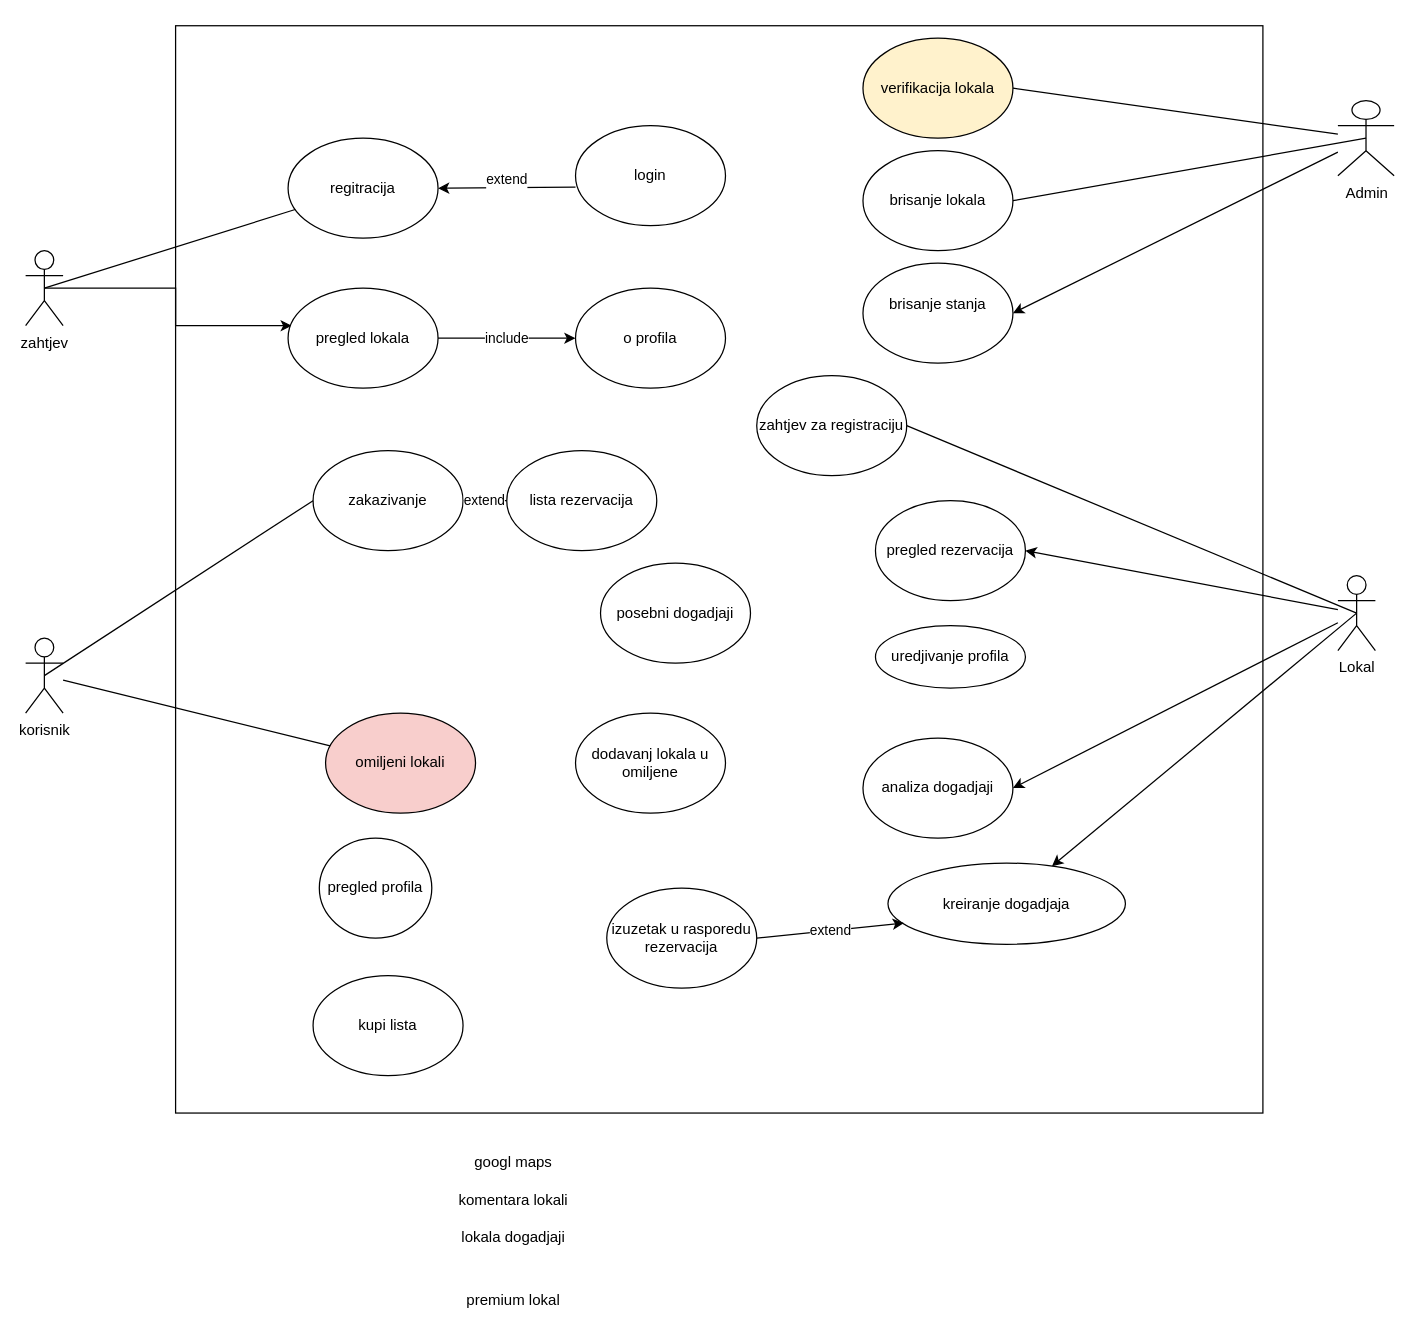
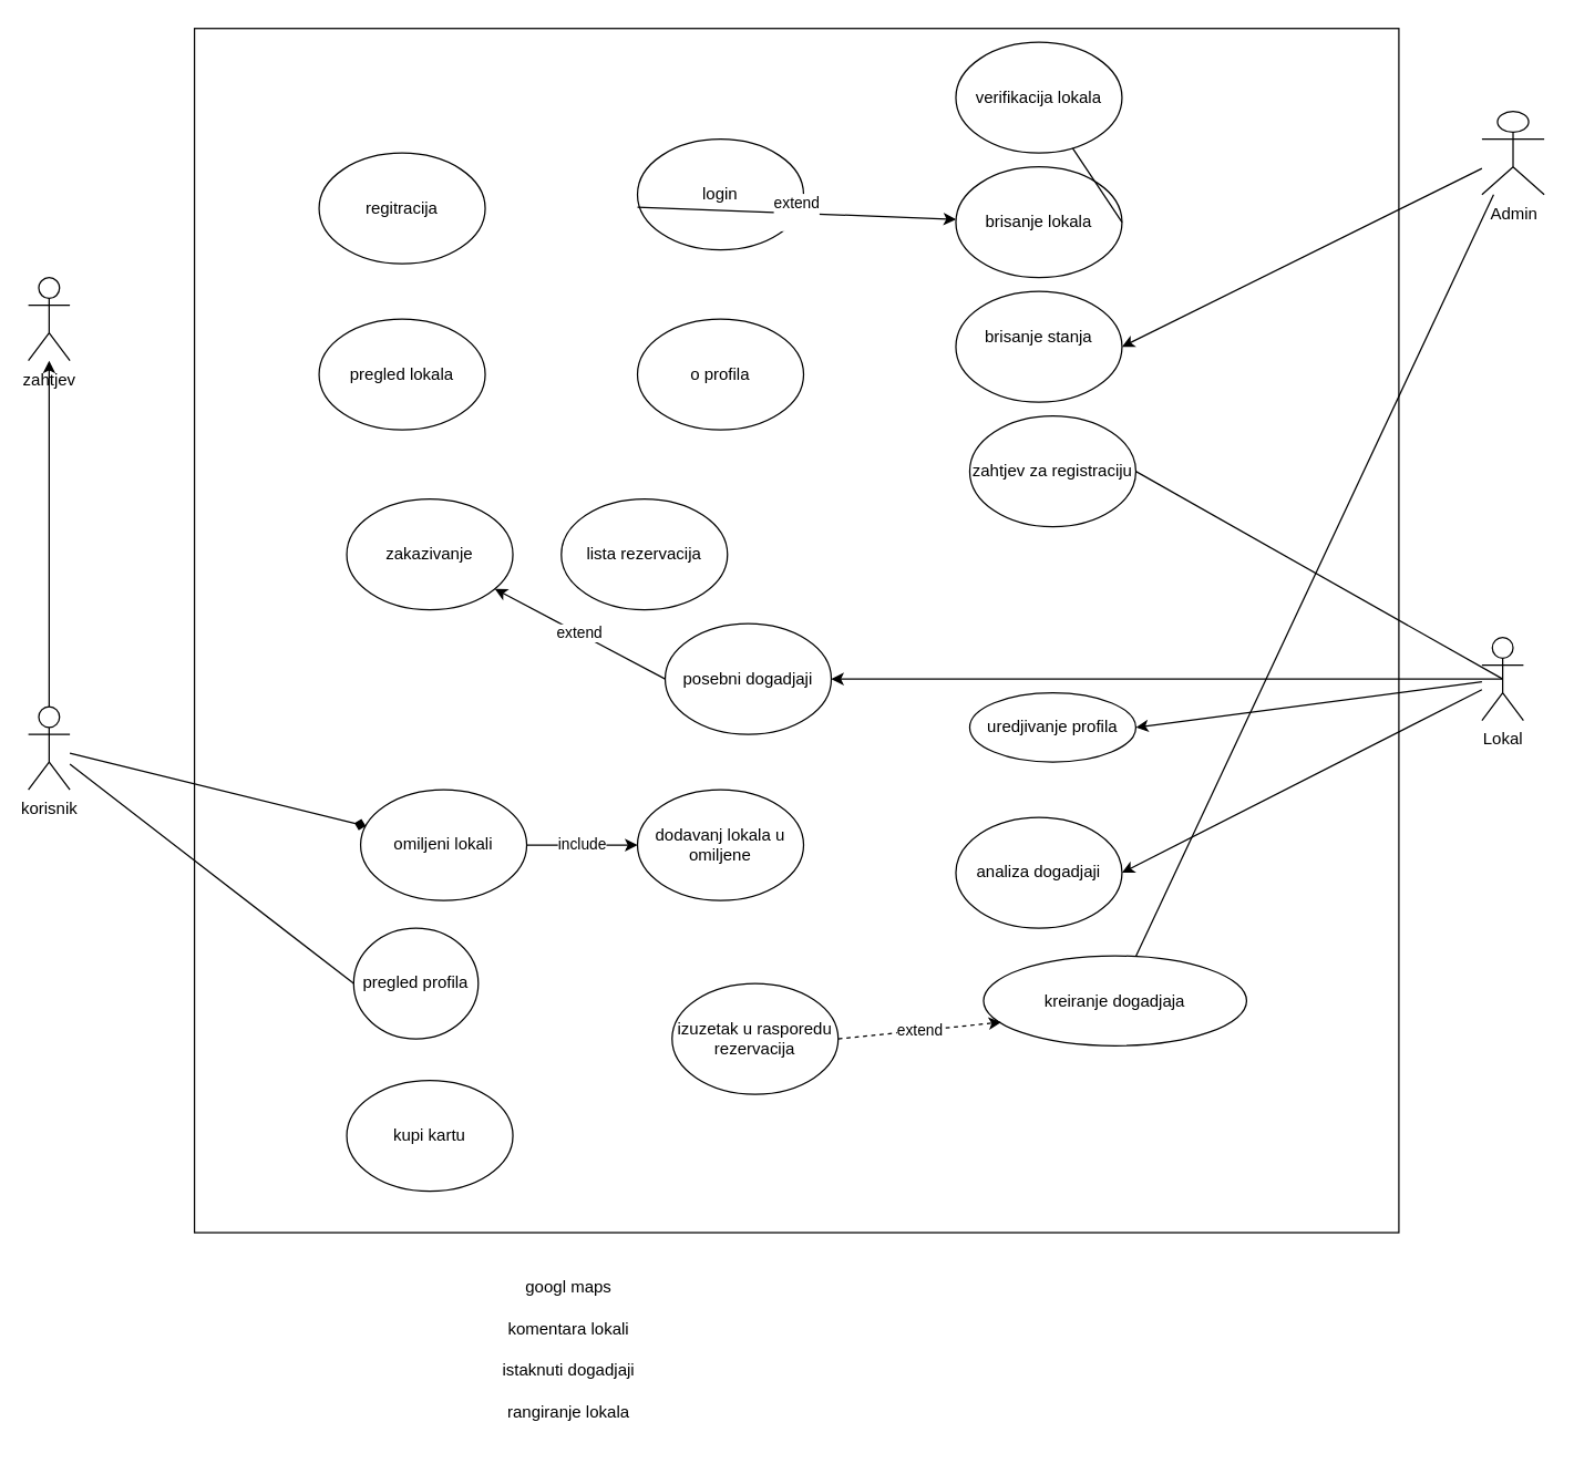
- <mxCell id="27" value="verifikacija lokala" style="ellipse;whiteSpace=wrap;html=1;fillColor=#fff2cc;" vertex="1" parent="1"><mxGeometry x="690" y="30" width="120" height="80" as="geometry" /></mxCell>
+ <mxCell id="27" value="verifikacija lokala" style="ellipse;whiteSpace=wrap;html=1;" vertex="1" parent="1"><mxGeometry x="690" y="30" width="120" height="80" as="geometry" /></mxCell>
- <mxCell id="28" value="" style="endArrow=none;html=1;entryX=1;entryY=0.5;entryDx=0;entryDy=0;" edge="1" parent="1" source="3" target="27"><mxGeometry width="50" height="50" relative="1" as="geometry"><mxPoint x="460" y="320" as="sourcePoint" /><mxPoint x="510" y="270" as="targetPoint" /></mxGeometry></mxCell>
+ <mxCell id="28" value="" style="endArrow=none;html=1;" edge="1" parent="1" source="3" target="42"><mxGeometry width="50" height="50" relative="1" as="geometry"><mxPoint x="460" y="320" as="sourcePoint" /><mxPoint x="510" y="270" as="targetPoint" /></mxGeometry></mxCell>
- <mxCell id="30" value="" style="endArrow=none;html=1;exitX=1;exitY=0.5;exitDx=0;exitDy=0;entryX=0.5;entryY=0.5;entryDx=0;entryDy=0;entryPerimeter=0;" edge="1" parent="1" source="29" target="3"><mxGeometry width="50" height="50" relative="1" as="geometry"><mxPoint x="1030" y="270" as="sourcePoint" /><mxPoint x="1080" y="220" as="targetPoint" /></mxGeometry></mxCell>
+ <mxCell id="30" value="" style="endArrow=none;html=1;exitX=1;exitY=0.5;exitDx=0;exitDy=0;" edge="1" parent="1" source="29" target="27"><mxGeometry width="50" height="50" relative="1" as="geometry"><mxPoint x="1030" y="270" as="sourcePoint" /><mxPoint x="1080" y="220" as="targetPoint" /></mxGeometry></mxCell>
- <mxCell id="21" value="&lt;div&gt;extend&lt;/div&gt;&lt;div&gt;&lt;br&gt;&lt;/div&gt;" style="endArrow=classic;html=1;exitX=0;exitY=0.613;exitDx=0;exitDy=0;exitPerimeter=0;" edge="1" parent="1" source="20" target="8"><mxGeometry width="50" height="50" relative="1" as="geometry"><mxPoint x="460" y="410" as="sourcePoint" /><mxPoint x="510" y="360" as="targetPoint" /></mxGeometry></mxCell>
+ <mxCell id="21" value="&lt;div&gt;extend&lt;/div&gt;&lt;div&gt;&lt;br&gt;&lt;/div&gt;" style="endArrow=classic;html=1;exitX=0;exitY=0.613;exitDx=0;exitDy=0;exitPerimeter=0;" edge="1" parent="1" source="20" target="29"><mxGeometry width="50" height="50" relative="1" as="geometry"><mxPoint x="460" y="410" as="sourcePoint" /><mxPoint x="510" y="360" as="targetPoint" /></mxGeometry></mxCell>
- <mxCell id="10" value="" style="endArrow=none;html=1;exitX=0.5;exitY=0.5;exitDx=0;exitDy=0;exitPerimeter=0;" edge="1" parent="1" source="6" target="8"><mxGeometry width="50" height="50" relative="1" as="geometry"><mxPoint x="460" y="440" as="sourcePoint" /><mxPoint x="510" y="390" as="targetPoint" /></mxGeometry></mxCell>
- <mxCell id="5" style="edgeStyle=orthogonalEdgeStyle;rounded=0;orthogonalLoop=1;jettySize=auto;html=1;exitX=0.5;exitY=0.5;exitDx=0;exitDy=0;exitPerimeter=0;entryX=0.025;entryY=0.375;entryDx=0;entryDy=0;entryPerimeter=0;" edge="1" parent="1" source="6" target="9"><mxGeometry relative="1" as="geometry" /></mxCell>
- <mxCell id="22" value="include" style="endArrow=classic;html=1;entryX=0;entryY=0.5;entryDx=0;entryDy=0;" edge="1" parent="1" source="9" target="23"><mxGeometry width="50" height="50" relative="1" as="geometry"><mxPoint x="380" y="310" as="sourcePoint" /><mxPoint x="430" y="260" as="targetPoint" /></mxGeometry></mxCell>
- <mxCell id="31" value="zahtjev za registraciju" style="ellipse;whiteSpace=wrap;html=1;" vertex="1" parent="1"><mxGeometry x="605" y="300" width="120" height="80" as="geometry" /></mxCell>
+ <mxCell id="31" value="zahtjev za registraciju" style="ellipse;whiteSpace=wrap;html=1;" vertex="1" parent="1"><mxGeometry x="700" y="300" width="120" height="80" as="geometry" /></mxCell>
+ <mxCell id="19" value="" style="endArrow=classic;html=1;exitX=0.5;exitY=0;exitDx=0;exitDy=0;exitPerimeter=0;" edge="1" parent="1" source="7" target="6"><mxGeometry width="50" height="50" relative="1" as="geometry"><mxPoint x="460" y="560" as="sourcePoint" /><mxPoint x="510" y="510" as="targetPoint" /></mxGeometry></mxCell>
- <mxCell id="18" value="extend" style="endArrow=classic;html=1;entryX=1;entryY=0.5;entryDx=0;entryDy=0;exitX=0;exitY=0.5;exitDx=0;exitDy=0;" edge="1" parent="1" source="17" target="11"><mxGeometry width="50" height="50" relative="1" as="geometry"><mxPoint x="440" y="520" as="sourcePoint" /><mxPoint x="490" y="470" as="targetPoint" /></mxGeometry></mxCell>
- <mxCell id="33" value="pregled rezervacija" style="ellipse;whiteSpace=wrap;html=1;" vertex="1" parent="1"><mxGeometry x="700" y="400" width="120" height="80" as="geometry" /></mxCell>
+ <mxCell id="35" value="extend" style="endArrow=classic;html=1;exitX=0;exitY=0.5;exitDx=0;exitDy=0;" edge="1" parent="1" source="34" target="11"><mxGeometry width="50" height="50" relative="1" as="geometry"><mxPoint x="460" y="560" as="sourcePoint" /><mxPoint x="510" y="510" as="targetPoint" /></mxGeometry></mxCell>
- <mxCell id="38" value="" style="endArrow=classic;html=1;entryX=1;entryY=0.5;entryDx=0;entryDy=0;" edge="1" parent="1" source="4" target="33"><mxGeometry width="50" height="50" relative="1" as="geometry"><mxPoint x="460" y="560" as="sourcePoint" /><mxPoint x="510" y="510" as="targetPoint" /></mxGeometry></mxCell>
- <mxCell id="12" value="" style="endArrow=none;html=1;exitX=0.5;exitY=0.5;exitDx=0;exitDy=0;exitPerimeter=0;entryX=0;entryY=0.5;entryDx=0;entryDy=0;" edge="1" parent="1" source="7" target="11"><mxGeometry width="50" height="50" relative="1" as="geometry"><mxPoint x="460" y="440" as="sourcePoint" /><mxPoint x="510" y="390" as="targetPoint" /></mxGeometry></mxCell>
+ <mxCell id="41" value="" style="endArrow=classic;html=1;entryX=1;entryY=0.5;entryDx=0;entryDy=0;" edge="1" parent="1" source="4" target="39"><mxGeometry width="50" height="50" relative="1" as="geometry"><mxPoint x="460" y="710" as="sourcePoint" /><mxPoint x="510" y="660" as="targetPoint" /></mxGeometry></mxCell>
- <mxCell id="43" value="" style="endArrow=classic;html=1;exitX=0.5;exitY=0.5;exitDx=0;exitDy=0;exitPerimeter=0;" edge="1" parent="1" source="4" target="42"><mxGeometry width="50" height="50" relative="1" as="geometry"><mxPoint x="460" y="620" as="sourcePoint" /><mxPoint x="510" y="570" as="targetPoint" /></mxGeometry></mxCell>
+ <mxCell id="43" value="" style="endArrow=classic;html=1;exitX=0.5;exitY=0.5;exitDx=0;exitDy=0;exitPerimeter=0;" edge="1" parent="1" source="4" target="34"><mxGeometry width="50" height="50" relative="1" as="geometry"><mxPoint x="460" y="620" as="sourcePoint" /><mxPoint x="510" y="570" as="targetPoint" /></mxGeometry></mxCell>
- <mxCell id="14" value="" style="endArrow=none;html=1;" edge="1" parent="1" source="7" target="13"><mxGeometry width="50" height="50" relative="1" as="geometry"><mxPoint x="460" y="590" as="sourcePoint" /><mxPoint x="510" y="540" as="targetPoint" /></mxGeometry></mxCell>
+ <mxCell id="14" value="" style="endArrow=diamond;html=1;" edge="1" parent="1" source="7" target="13"><mxGeometry width="50" height="50" relative="1" as="geometry"><mxPoint x="460" y="590" as="sourcePoint" /><mxPoint x="510" y="540" as="targetPoint" /></mxGeometry></mxCell>
- <mxCell id="13" value="omiljeni lokali" style="ellipse;whiteSpace=wrap;html=1;fillColor=#f8cecc;" vertex="1" parent="1"><mxGeometry x="260" y="570" width="120" height="80" as="geometry" /></mxCell>
+ <mxCell id="13" value="omiljeni lokali" style="ellipse;whiteSpace=wrap;html=1;" vertex="1" parent="1"><mxGeometry x="260" y="570" width="120" height="80" as="geometry" /></mxCell>
+ <mxCell id="25" value="include" style="endArrow=classic;html=1;exitX=1;exitY=0.5;exitDx=0;exitDy=0;entryX=0;entryY=0.5;entryDx=0;entryDy=0;" edge="1" parent="1" source="13" target="24"><mxGeometry width="50" height="50" relative="1" as="geometry"><mxPoint x="460" y="530" as="sourcePoint" /><mxPoint x="510" y="480" as="targetPoint" /></mxGeometry></mxCell>
+ <mxCell id="15" value="" style="endArrow=none;html=1;entryX=0;entryY=0.5;entryDx=0;entryDy=0;" edge="1" parent="1" source="7" target="16"><mxGeometry width="50" height="50" relative="1" as="geometry"><mxPoint x="460" y="590" as="sourcePoint" /><mxPoint x="220" y="710" as="targetPoint" /></mxGeometry></mxCell>
- <mxCell id="45" value="extend" style="endArrow=classic;html=1;exitX=1;exitY=0.5;exitDx=0;exitDy=0;entryX=0.067;entryY=0.738;entryDx=0;entryDy=0;entryPerimeter=0;" edge="1" parent="1" source="44" target="42"><mxGeometry width="50" height="50" relative="1" as="geometry"><mxPoint x="780" y="790" as="sourcePoint" /><mxPoint x="830" y="740" as="targetPoint" /></mxGeometry></mxCell>
+ <mxCell id="45" value="extend" style="endArrow=classic;html=1;exitX=1;exitY=0.5;exitDx=0;exitDy=0;entryX=0.067;entryY=0.738;entryDx=0;entryDy=0;entryPerimeter=0;dashed=1;" edge="1" parent="1" source="44" target="42"><mxGeometry width="50" height="50" relative="1" as="geometry"><mxPoint x="780" y="790" as="sourcePoint" /><mxPoint x="830" y="740" as="targetPoint" /></mxGeometry></mxCell>
- <mxCell id="26" value="kupi lista" style="ellipse;whiteSpace=wrap;html=1;" vertex="1" parent="1"><mxGeometry x="250" y="780" width="120" height="80" as="geometry" /></mxCell>
+ <mxCell id="26" value="kupi kartu" style="ellipse;whiteSpace=wrap;html=1;" vertex="1" parent="1"><mxGeometry x="250" y="780" width="120" height="80" as="geometry" /></mxCell>
- <mxCell id="47" value="lokala dogadjaji" style="text;html=1;align=center;verticalAlign=middle;resizable=0;points=[];autosize=1;strokeColor=none;" vertex="1" parent="1"><mxGeometry x="350" y="980" width="120" height="20" as="geometry" /></mxCell>
+ <mxCell id="47" value="istaknuti dogadjaji" style="text;html=1;align=center;verticalAlign=middle;resizable=0;points=[];autosize=1;strokeColor=none;" vertex="1" parent="1"><mxGeometry x="350" y="980" width="120" height="20" as="geometry" /></mxCell>
+ <mxCell id="50" value="rangiranje lokala" style="text;html=1;align=center;verticalAlign=middle;resizable=0;points=[];autosize=1;strokeColor=none;" vertex="1" parent="1"><mxGeometry x="355" y="1010" width="110" height="20" as="geometry" /></mxCell>
- <mxCell id="51" value="&lt;div&gt;premium lokal&lt;/div&gt;" style="text;html=1;align=center;verticalAlign=middle;resizable=0;points=[];autosize=1;strokeColor=none;" vertex="1" parent="1"><mxGeometry x="365" y="1030" width="90" height="20" as="geometry" /></mxCell>
